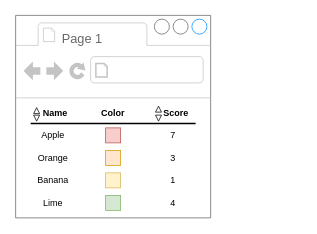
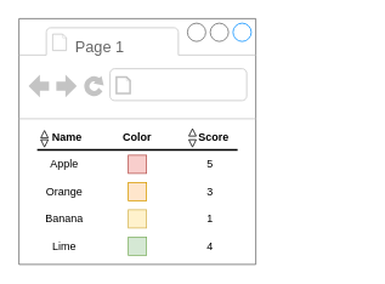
- <mxCell id="10" value="7" style="text;html=1;strokeColor=none;fillColor=none;align=center;verticalAlign=middle;whiteSpace=wrap;rounded=0;fontStyle=0" parent="2" vertex="1"><mxGeometry x="190" y="150" width="40" height="20" as="geometry" /></mxCell>
+ <mxCell id="10" value="5" style="text;html=1;strokeColor=none;fillColor=none;align=center;verticalAlign=middle;whiteSpace=wrap;rounded=0;fontStyle=0" parent="2" vertex="1"><mxGeometry x="190" y="150" width="40" height="20" as="geometry" /></mxCell>
